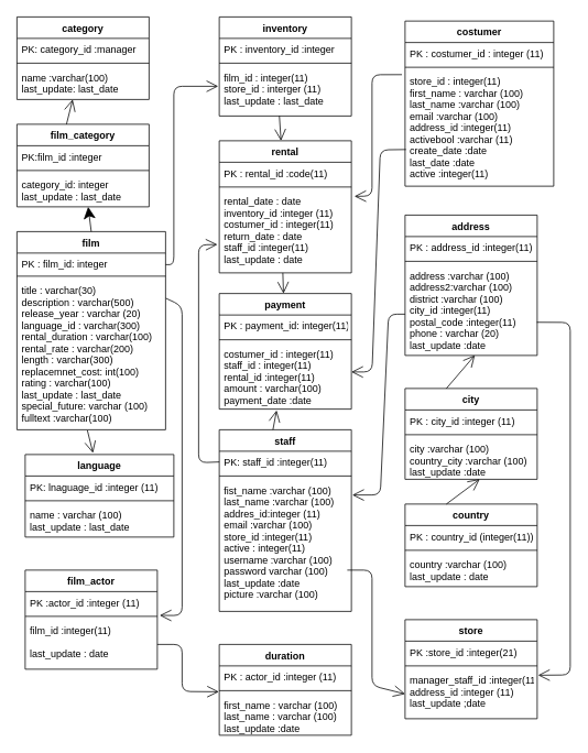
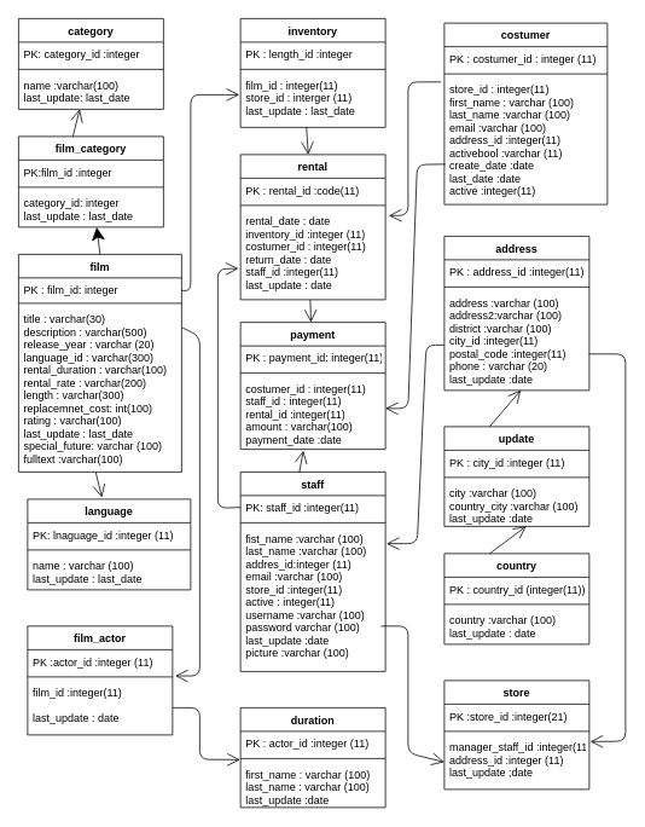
- <mxCell id="12" value="PK: category_id :manager" style="text;strokeColor=none;fillColor=none;align=left;verticalAlign=top;spacingLeft=4;spacingRight=4;overflow=hidden;rotatable=0;points=[[0,0.5],[1,0.5]];portConstraint=eastwest;" vertex="1" parent="11"><mxGeometry y="26" width="160" height="26" as="geometry" /></mxCell>
+ <mxCell id="12" value="PK: category_id :integer" style="text;strokeColor=none;fillColor=none;align=left;verticalAlign=top;spacingLeft=4;spacingRight=4;overflow=hidden;rotatable=0;points=[[0,0.5],[1,0.5]];portConstraint=eastwest;" vertex="1" parent="11"><mxGeometry y="26" width="160" height="26" as="geometry" /></mxCell>
- <mxCell id="21" value="PK : inventory_id :integer" style="text;strokeColor=none;fillColor=none;align=left;verticalAlign=top;spacingLeft=4;spacingRight=4;overflow=hidden;rotatable=0;points=[[0,0.5],[1,0.5]];portConstraint=eastwest;" vertex="1" parent="20"><mxGeometry y="26" width="160" height="26" as="geometry" /></mxCell>
+ <mxCell id="21" value="PK : length_id :integer" style="text;strokeColor=none;fillColor=none;align=left;verticalAlign=top;spacingLeft=4;spacingRight=4;overflow=hidden;rotatable=0;points=[[0,0.5],[1,0.5]];portConstraint=eastwest;" vertex="1" parent="20"><mxGeometry y="26" width="160" height="26" as="geometry" /></mxCell>
- <mxCell id="62" value="city" style="swimlane;fontStyle=1;align=center;verticalAlign=top;childLayout=stackLayout;horizontal=1;startSize=26;horizontalStack=0;resizeParent=1;resizeParentMax=0;resizeLast=0;collapsible=1;marginBottom=0;strokeWidth=1;" vertex="1" parent="1"><mxGeometry x="490" y="470" width="160" height="110" as="geometry" /></mxCell>
+ <mxCell id="62" value="update" style="swimlane;fontStyle=1;align=center;verticalAlign=top;childLayout=stackLayout;horizontal=1;startSize=26;horizontalStack=0;resizeParent=1;resizeParentMax=0;resizeLast=0;collapsible=1;marginBottom=0;strokeWidth=1;" vertex="1" parent="1"><mxGeometry x="490" y="470" width="160" height="110" as="geometry" /></mxCell>
